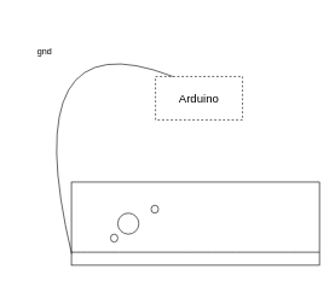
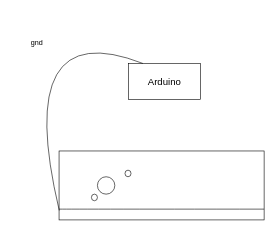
- <mxCell id="3" value="Arduino" style="rounded=0;whiteSpace=wrap;html=1;fontSize=16;dashed=1;" vertex="1" parent="1"><mxGeometry x="214" y="105" width="120" height="60" as="geometry" /></mxCell>
+ <mxCell id="3" value="Arduino" style="rounded=0;whiteSpace=wrap;html=1;fontSize=16;" vertex="1" parent="1"><mxGeometry x="214" y="105" width="120" height="60" as="geometry" /></mxCell>
